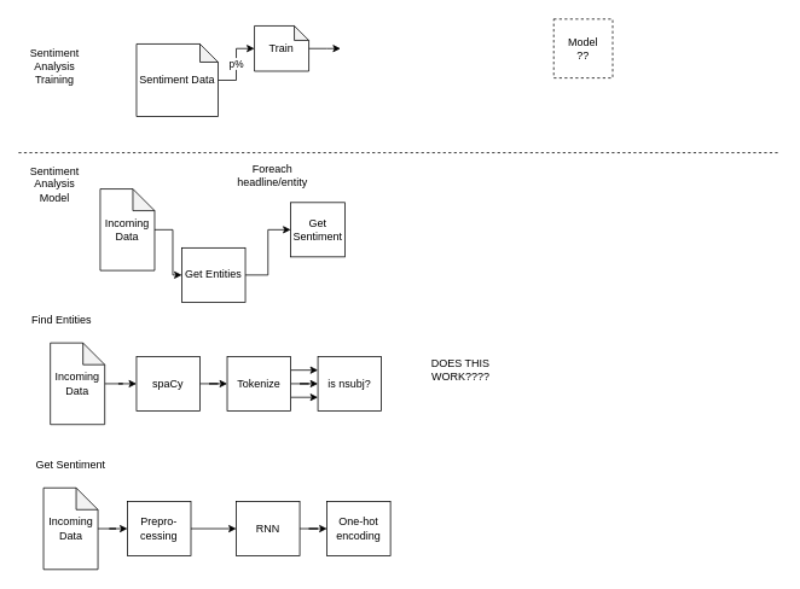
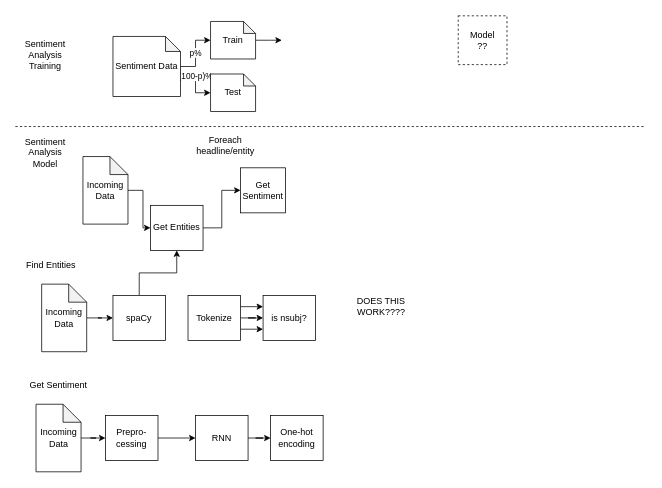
+ <mxCell id="5" value="(100-p)%" style="edgeStyle=orthogonalEdgeStyle;rounded=0;orthogonalLoop=1;jettySize=auto;html=1;exitX=0;exitY=0;exitDx=70;exitDy=50;exitPerimeter=0;entryX=0;entryY=0.5;entryDx=0;entryDy=0;entryPerimeter=0;" edge="1" parent="1" source="6" target="12"><mxGeometry relative="1" as="geometry" /></mxCell>
+ <mxCell id="12" value="Test" style="shape=note;whiteSpace=wrap;html=1;backgroundOutline=1;darkOpacity=0.05;size=16;" vertex="1" parent="1"><mxGeometry x="280" y="98" width="60" height="50" as="geometry" /></mxCell>
- <mxCell id="23" value="" style="edgeStyle=orthogonalEdgeStyle;rounded=0;orthogonalLoop=1;jettySize=auto;html=1;" edge="1" parent="1" source="24" target="28"><mxGeometry relative="1" as="geometry" /></mxCell>
+ <mxCell id="23" value="" style="edgeStyle=orthogonalEdgeStyle;rounded=0;orthogonalLoop=1;jettySize=auto;html=1;" edge="1" parent="1" source="24" target="18"><mxGeometry relative="1" as="geometry" /></mxCell>
